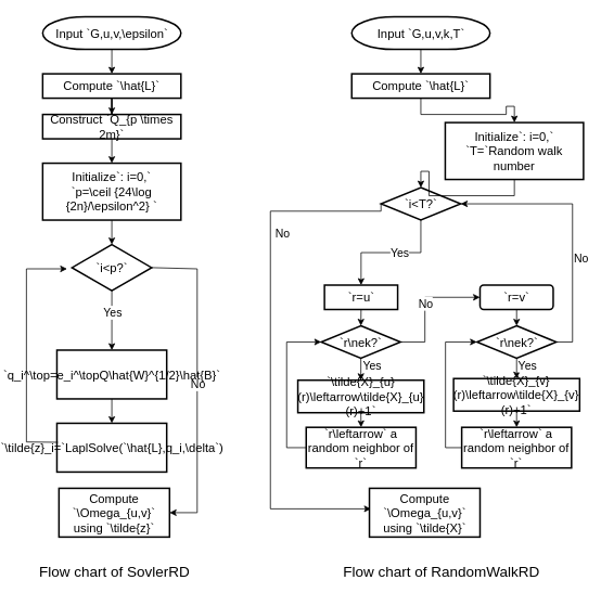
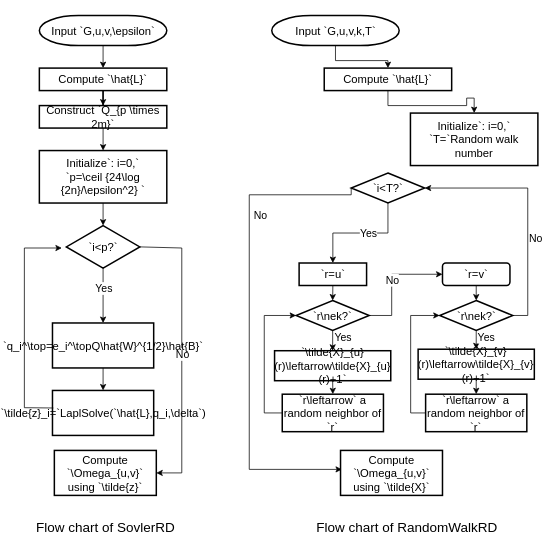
- <mxCell id="56" value="&lt;font style=&quot;font-size: 15px;&quot;&gt;Input `G,u,v,k,T`&lt;/font&gt;" style="shape=mxgraph.flowchart.terminator;strokeWidth=2;gradientColor=none;gradientDirection=north;fontStyle=0;html=1;" parent="1" vertex="1"><mxGeometry x="420" y="20" width="170" height="40" as="geometry" /></mxCell>
+ <mxCell id="56" value="&lt;font style=&quot;font-size: 15px;&quot;&gt;Input `G,u,v,k,T`&lt;/font&gt;" style="shape=mxgraph.flowchart.terminator;strokeWidth=2;gradientColor=none;gradientDirection=north;fontStyle=0;html=1;" parent="1" vertex="1"><mxGeometry x="350" y="20" width="170" height="40" as="geometry" /></mxCell>
- <mxCell id="39" style="edgeStyle=orthogonalEdgeStyle;rounded=0;orthogonalLoop=1;jettySize=auto;html=1;exitX=0.5;exitY=1;exitDx=0;exitDy=0;entryX=0.5;entryY=0;entryDx=0;entryDy=0;entryPerimeter=0;" parent="1" source="38" target="27" edge="1"><mxGeometry relative="1" as="geometry" /></mxCell>
